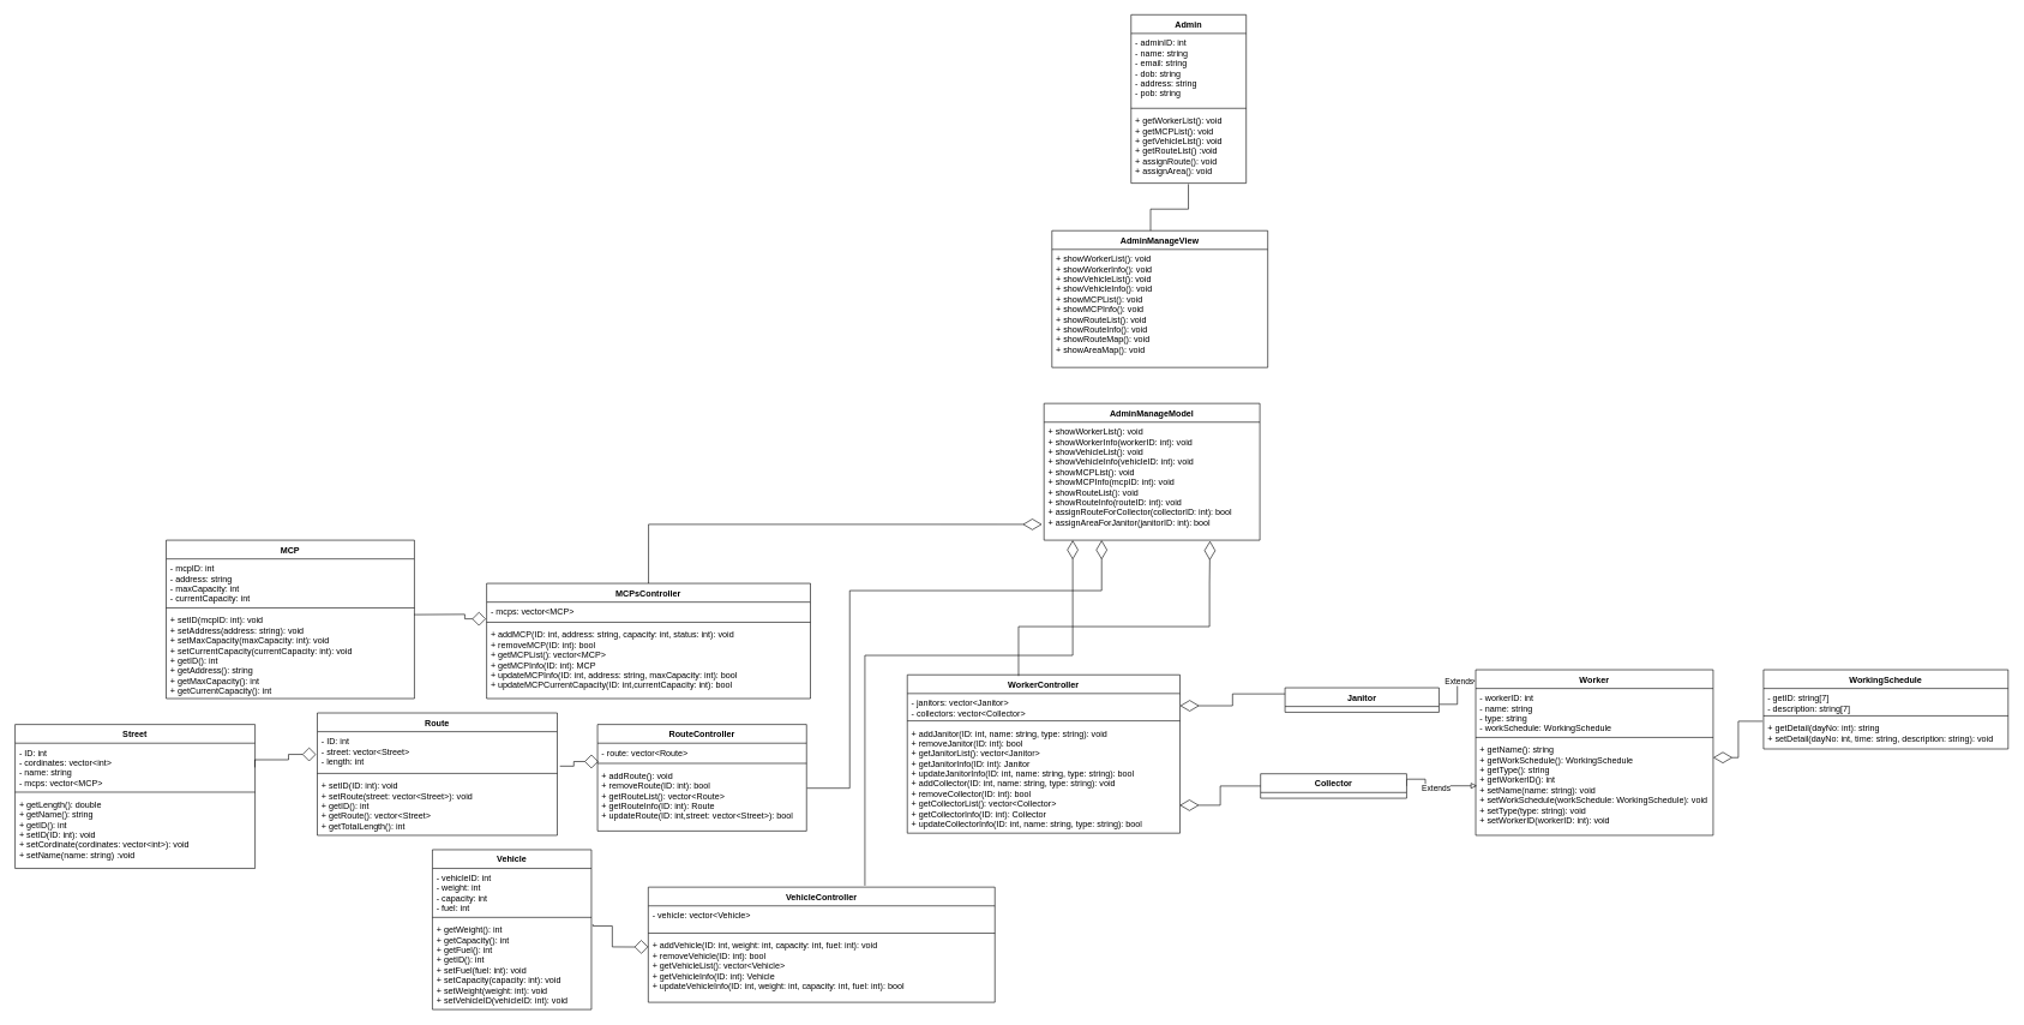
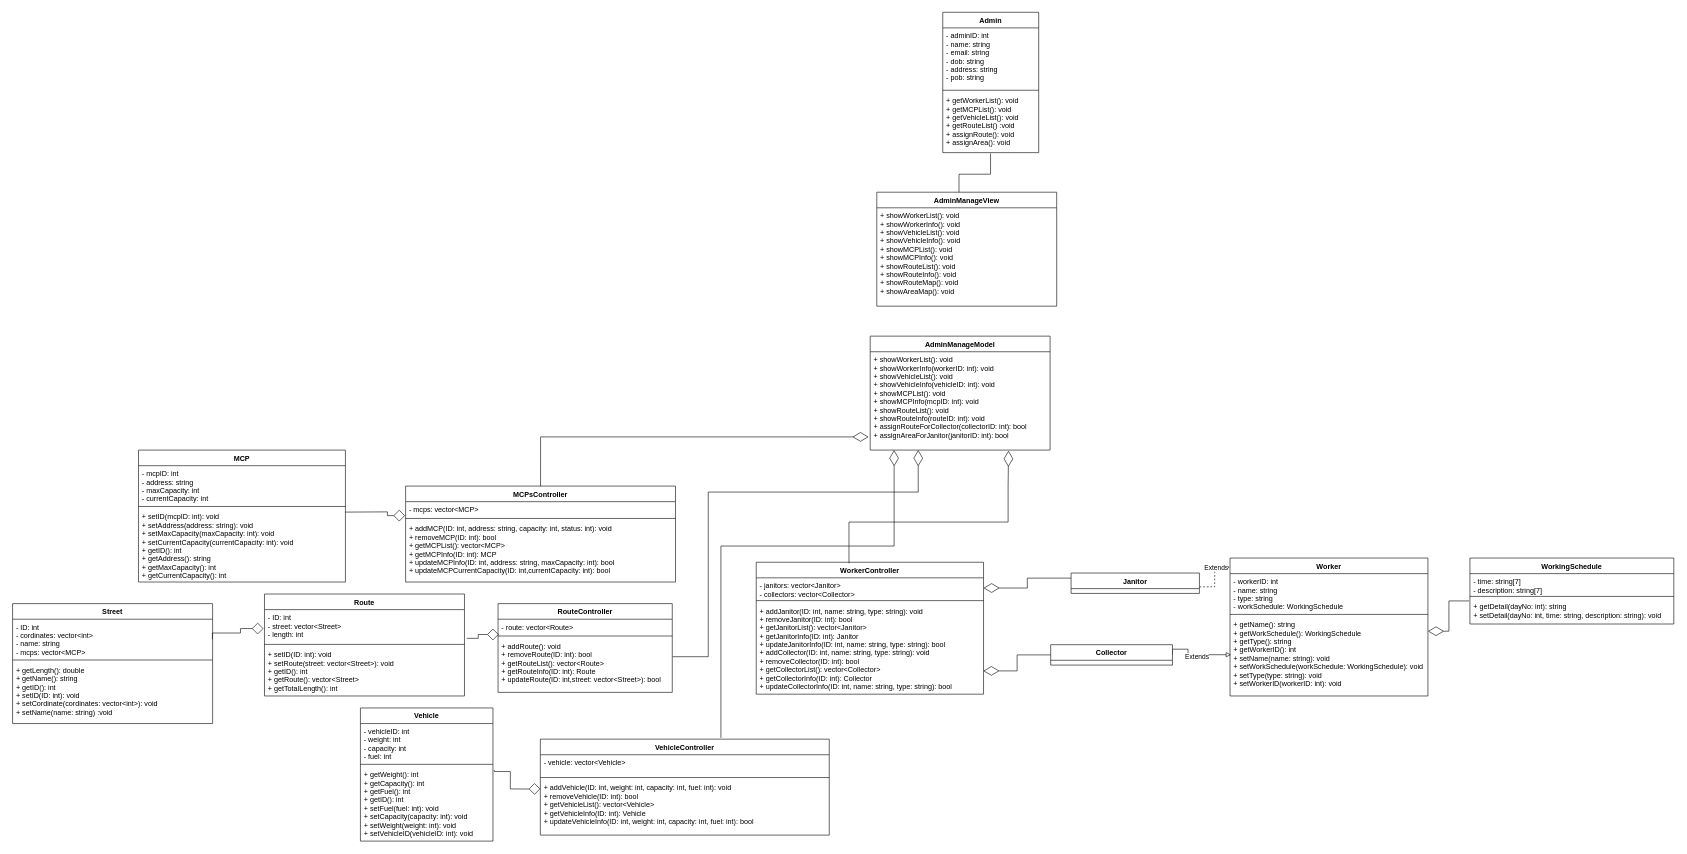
- <mxCell id="58" value="- getID: string[7]&#10;- description: string[7]" style="text;strokeColor=none;fillColor=none;align=left;verticalAlign=top;spacingLeft=4;spacingRight=4;overflow=hidden;rotatable=0;points=[[0,0.5],[1,0.5]];portConstraint=eastwest;" parent="57" vertex="1"><mxGeometry y="26" width="340" height="34" as="geometry" /></mxCell>
+ <mxCell id="58" value="- time: string[7]&#10;- description: string[7]" style="text;strokeColor=none;fillColor=none;align=left;verticalAlign=top;spacingLeft=4;spacingRight=4;overflow=hidden;rotatable=0;points=[[0,0.5],[1,0.5]];portConstraint=eastwest;" parent="57" vertex="1"><mxGeometry y="26" width="340" height="34" as="geometry" /></mxCell>
- <mxCell id="9" style="edgeStyle=orthogonalEdgeStyle;rounded=0;orthogonalLoop=1;jettySize=auto;html=1;endArrow=block;endFill=0;entryX=-0.001;entryY=0.067;entryDx=0;entryDy=0;entryPerimeter=0;exitX=1.001;exitY=0.676;exitDx=0;exitDy=0;exitPerimeter=0;" parent="1" source="11" target="12" edge="1"><mxGeometry relative="1" as="geometry"><mxPoint x="2120" y="929" as="targetPoint" /><mxPoint x="1970" y="920" as="sourcePoint" /></mxGeometry></mxCell>
+ <mxCell id="9" style="edgeStyle=orthogonalEdgeStyle;rounded=0;orthogonalLoop=1;jettySize=auto;html=1;endArrow=block;endFill=0;entryX=-0.001;entryY=0.067;entryDx=0;entryDy=0;entryPerimeter=0;exitX=1.001;exitY=0.676;exitDx=0;exitDy=0;exitPerimeter=0;dashed=1;" parent="1" source="11" target="12" edge="1"><mxGeometry relative="1" as="geometry"><mxPoint x="2120" y="929" as="targetPoint" /><mxPoint x="1970" y="920" as="sourcePoint" /></mxGeometry></mxCell>
